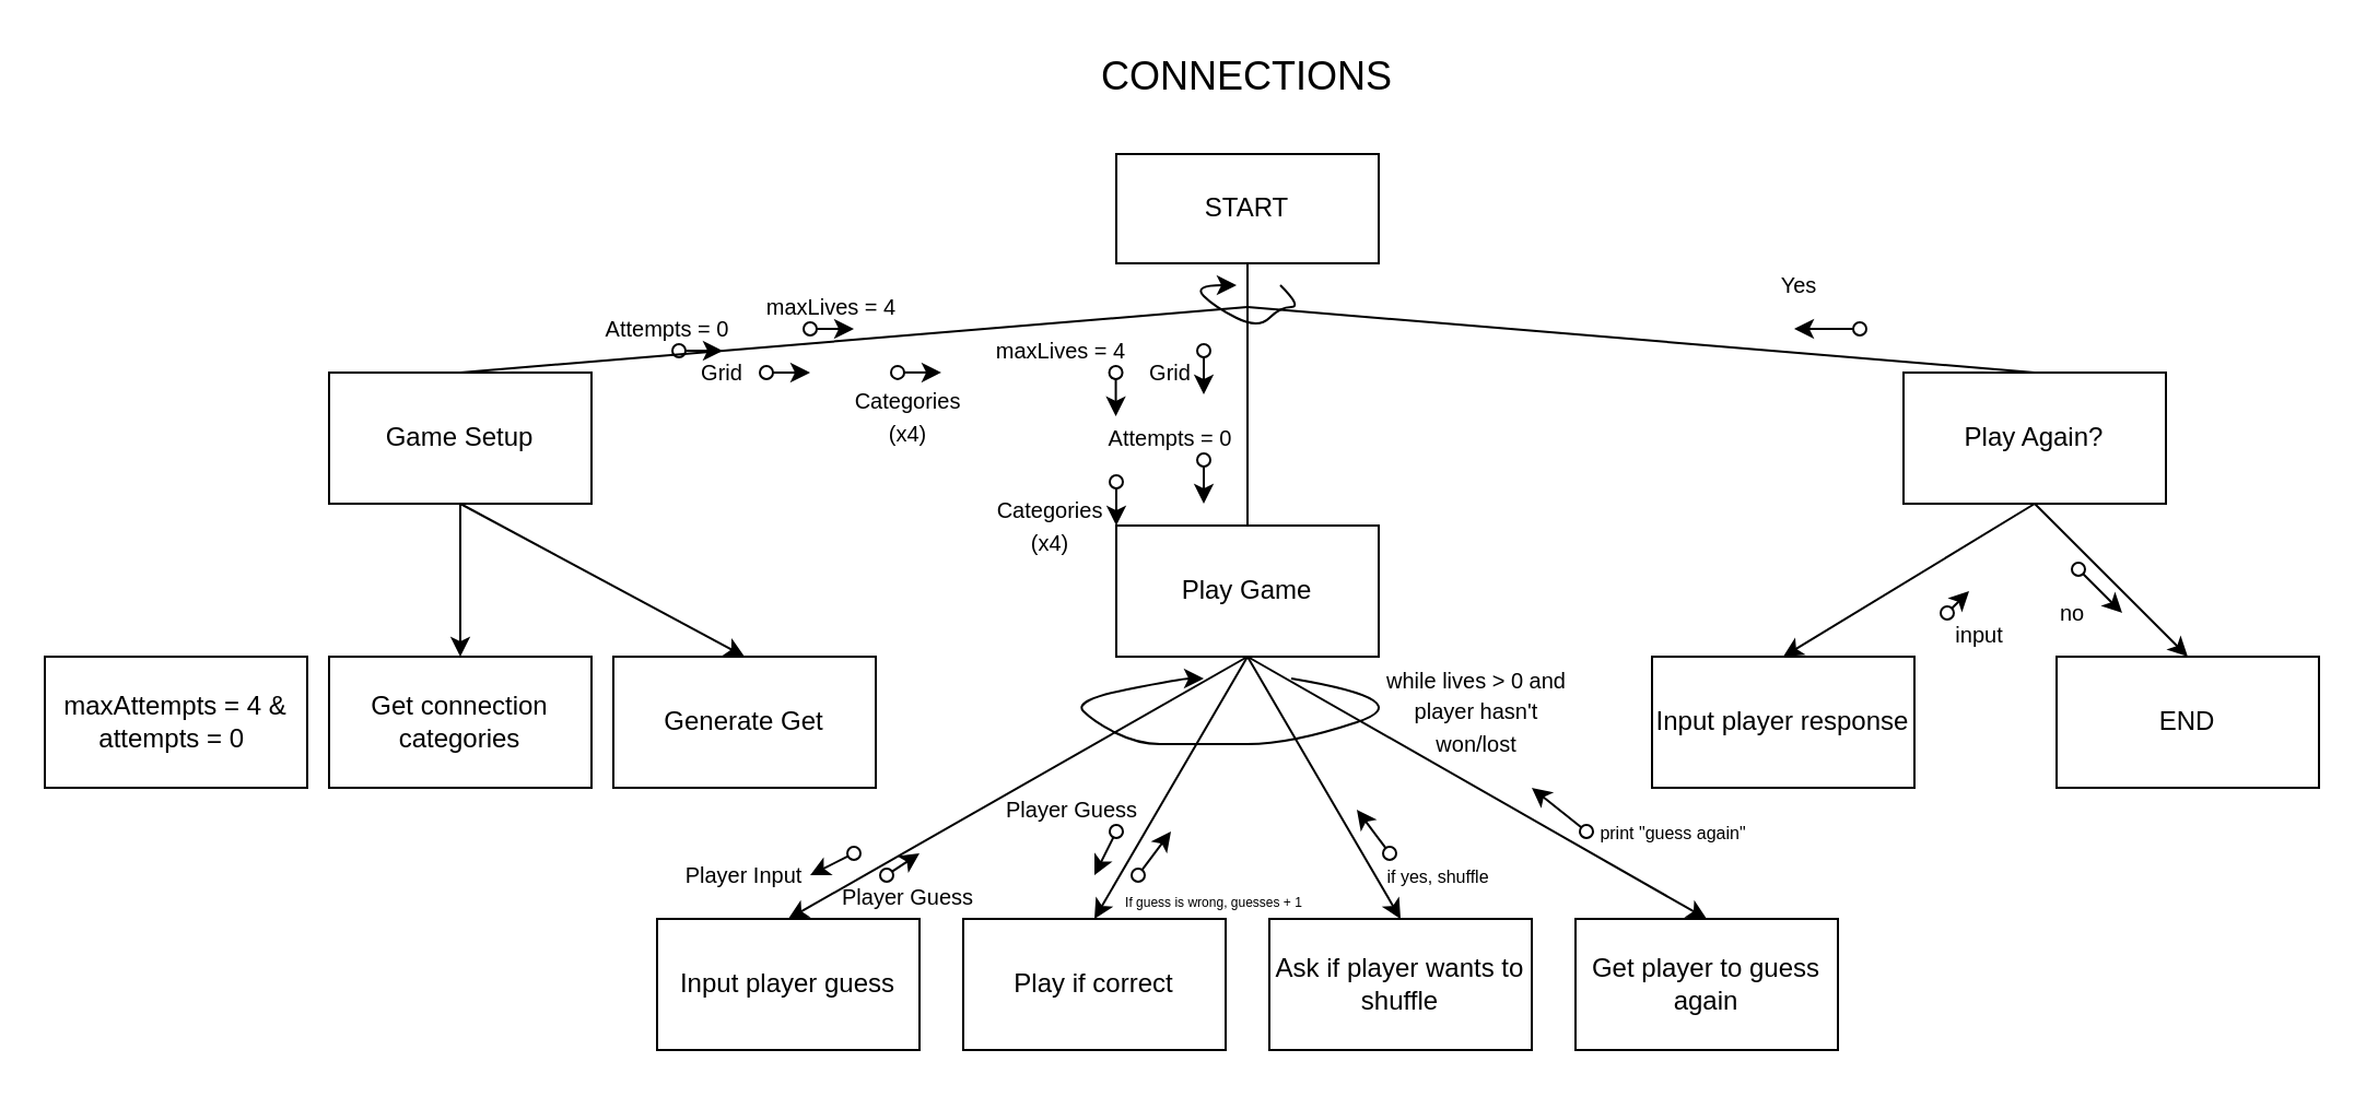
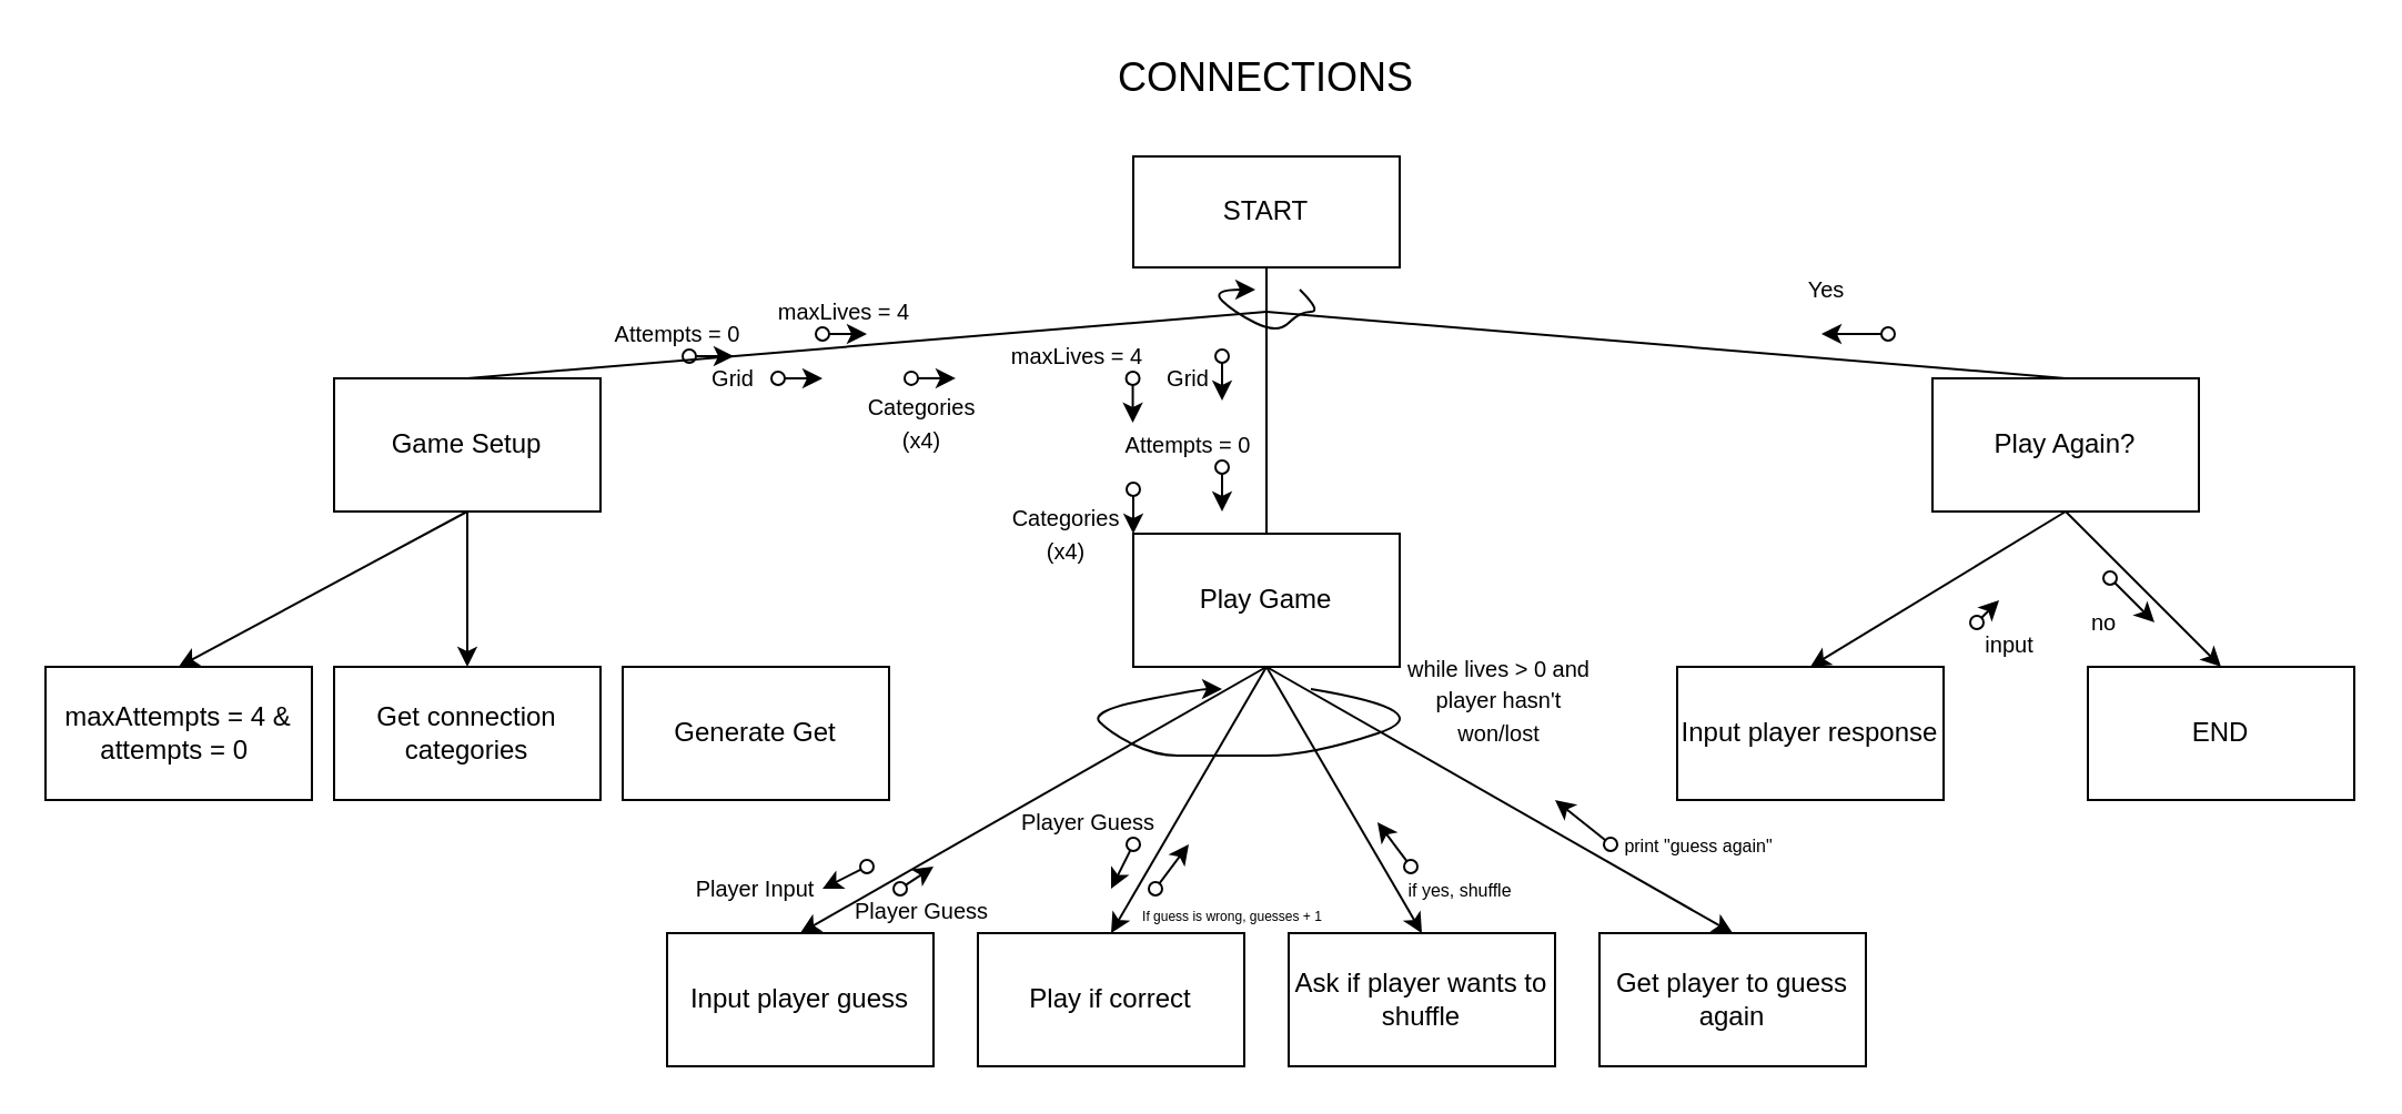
+ <mxCell id="18" value="" style="endArrow=classic;html=1;rounded=0;entryX=0.5;entryY=0;entryDx=0;entryDy=0;exitX=0.5;exitY=1;exitDx=0;exitDy=0;" parent="1" source="5" target="13" edge="1"><mxGeometry width="50" height="50" relative="1" as="geometry"><mxPoint x="130" y="240" as="sourcePoint" /><mxPoint x="180" y="190" as="targetPoint" /></mxGeometry></mxCell>
- <mxCell id="16" value="" style="endArrow=classic;html=1;rounded=0;exitX=0.5;exitY=1;exitDx=0;exitDy=0;entryX=0.5;entryY=0;entryDx=0;entryDy=0;" parent="1" source="5" target="15" edge="1"><mxGeometry width="50" height="50" relative="1" as="geometry"><mxPoint x="290" y="220" as="sourcePoint" /><mxPoint x="340" y="170" as="targetPoint" /></mxGeometry></mxCell>
- <mxCell id="53" value="&lt;font style=&quot;font-size: 10px;&quot;&gt;while lives &amp;gt; 0 and player hasn't won/lost&lt;/font&gt;" style="text;html=1;align=center;verticalAlign=middle;whiteSpace=wrap;rounded=0;" parent="1" vertex="1"><mxGeometry x="630" y="310" width="90" height="30" as="geometry" /></mxCell>
+ <mxCell id="53" value="&lt;font style=&quot;font-size: 10px;&quot;&gt;while lives &amp;gt; 0 and player hasn't won/lost&lt;/font&gt;" style="text;html=1;align=center;verticalAlign=middle;whiteSpace=wrap;rounded=0;" parent="1" vertex="1"><mxGeometry x="630" y="300" width="90" height="30" as="geometry" /></mxCell>
